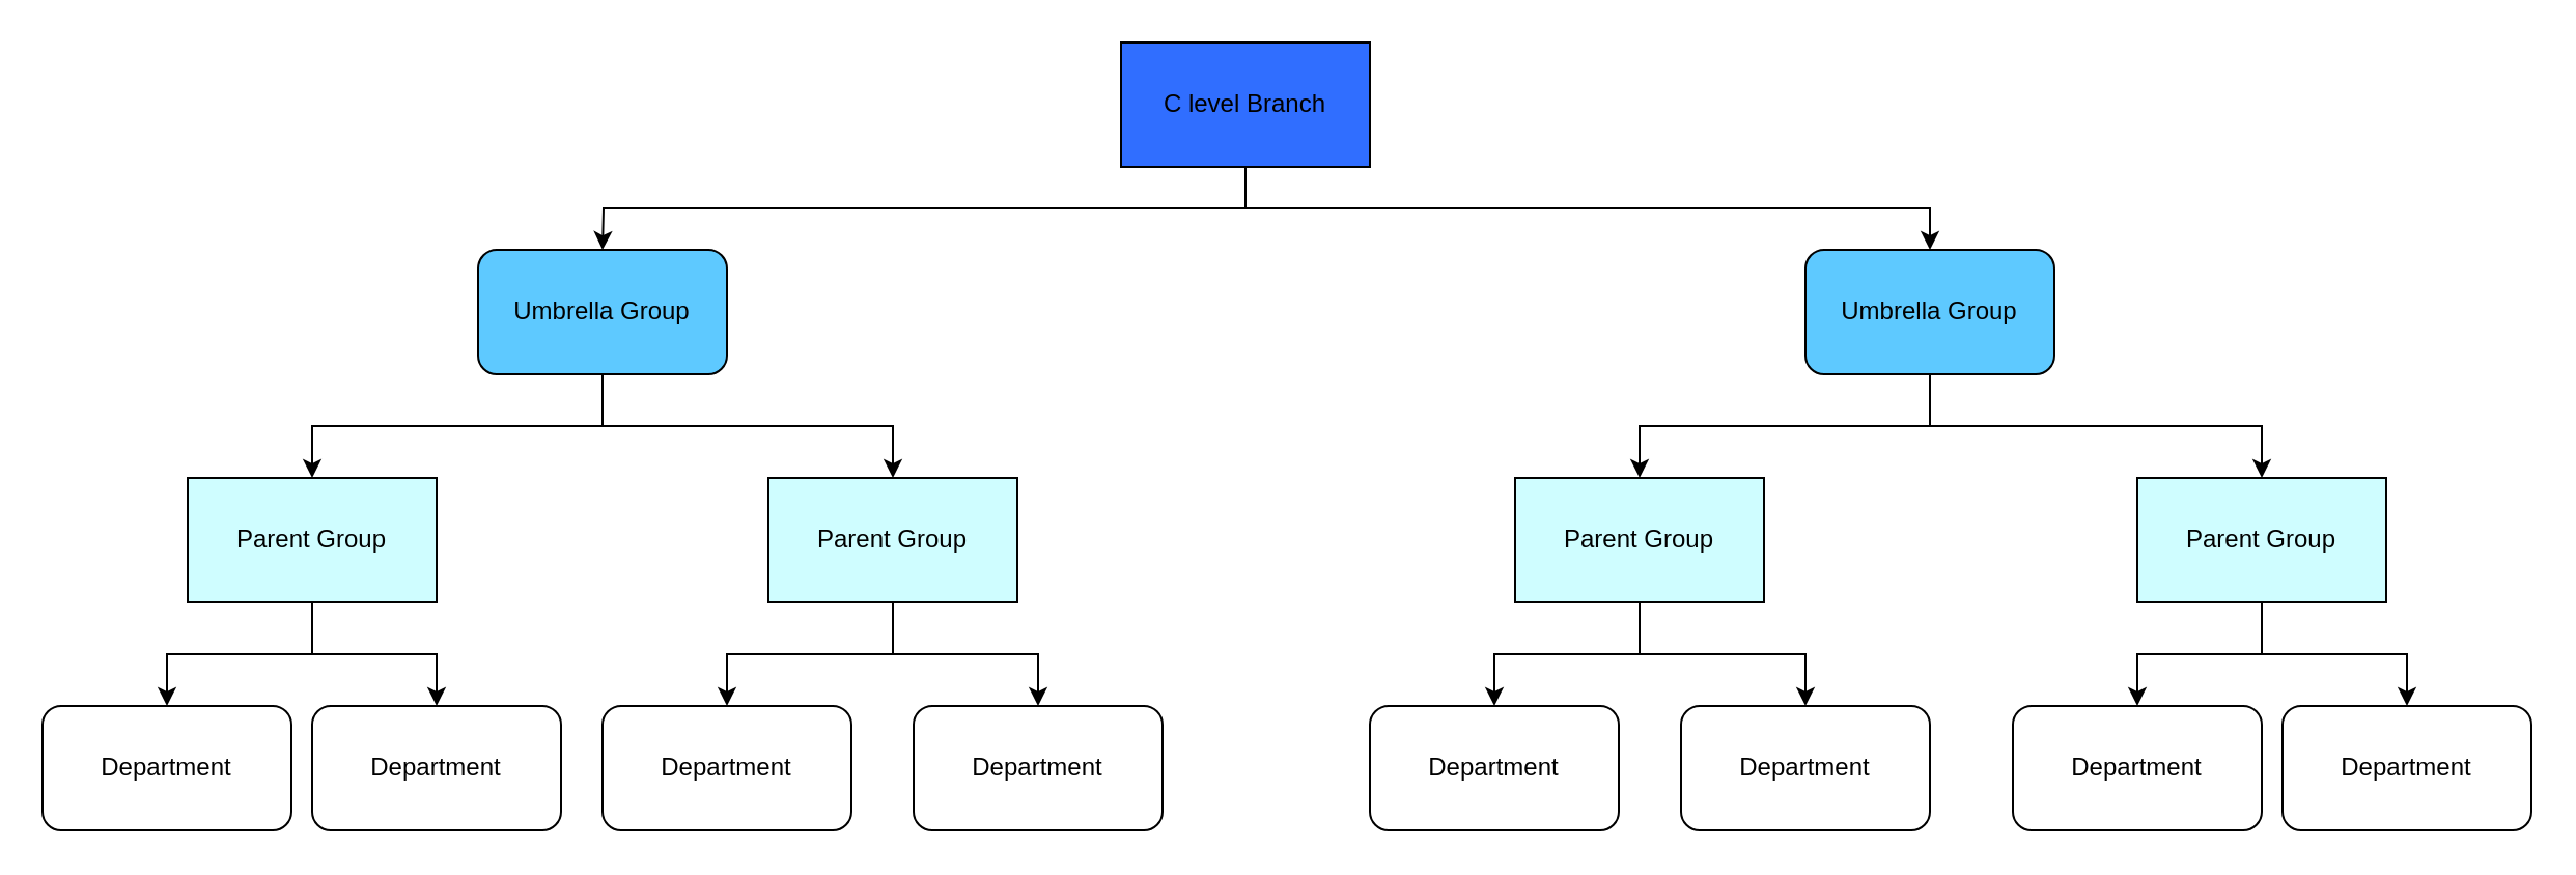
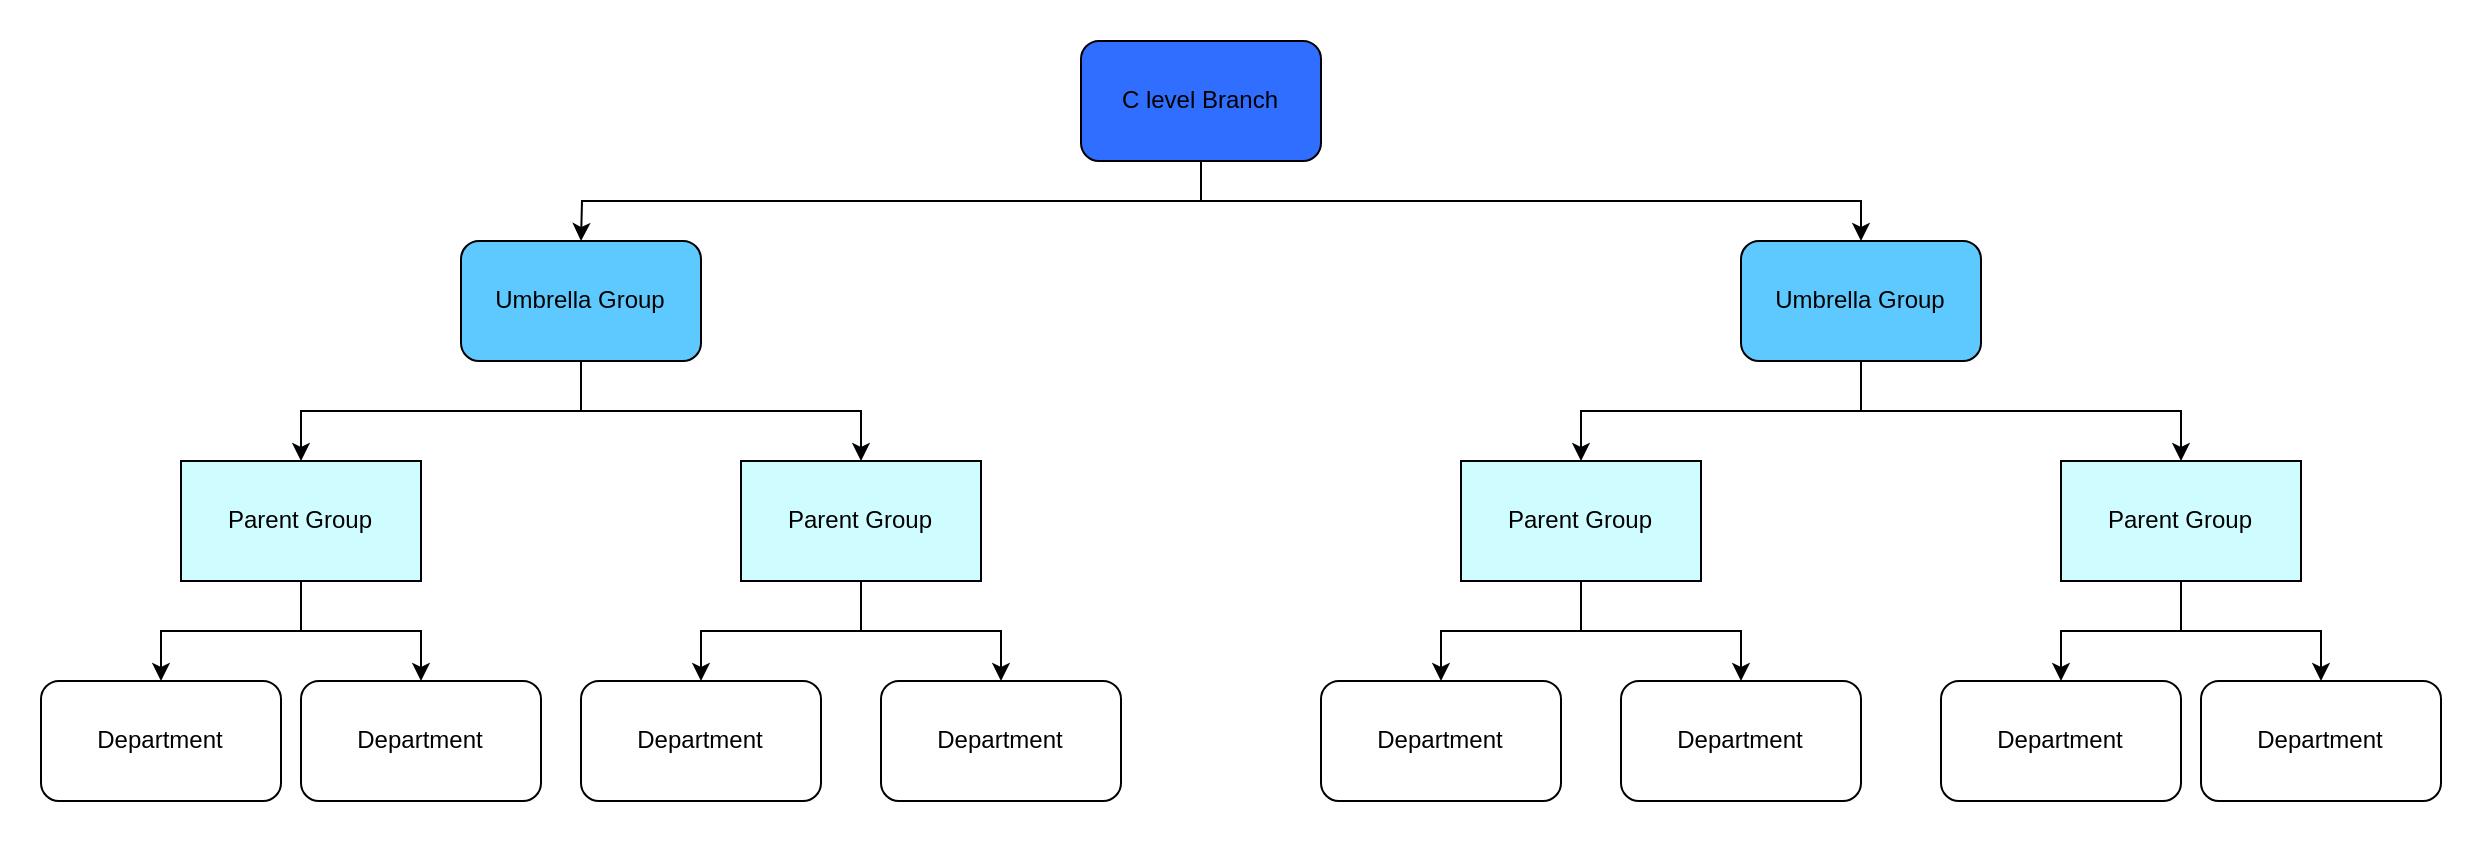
- <mxCell id="4" value="C level Branch" style="rounded=0;whiteSpace=wrap;html=1;fillColor=#306EFF;" vertex="1" parent="1"><mxGeometry x="540" y="20" width="120" height="60" as="geometry" /></mxCell>
+ <mxCell id="4" value="C level Branch" style="whiteSpace=wrap;html=1;fillColor=#306EFF;rounded=1;" vertex="1" parent="1"><mxGeometry x="540" y="20" width="120" height="60" as="geometry" /></mxCell>
